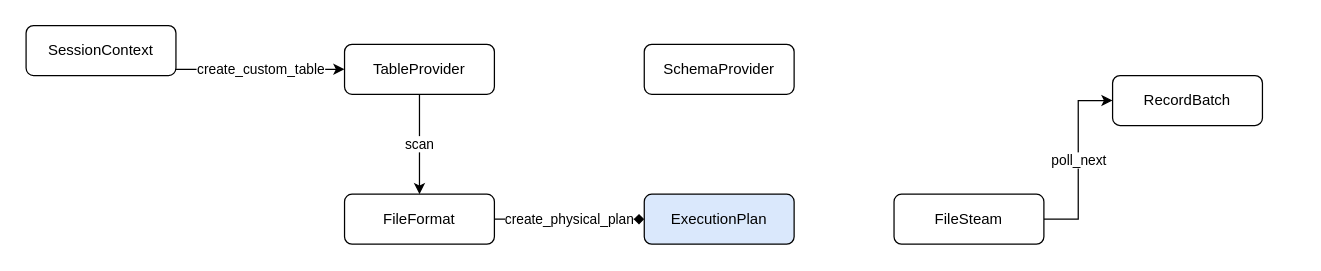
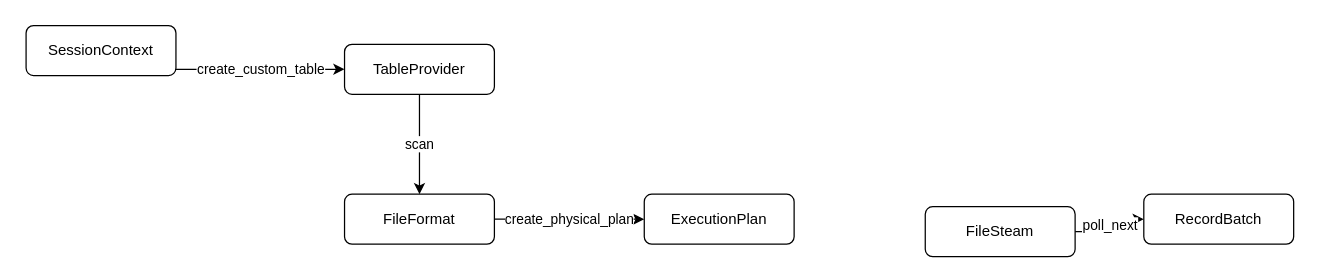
- <mxCell id="12" value="SchemaProvider" style="rounded=1;whiteSpace=wrap;html=1;fontSize=12;glass=0;strokeWidth=1;shadow=0;" vertex="1" parent="1"><mxGeometry x="515" y="35" width="120" height="40" as="geometry" /></mxCell>
- <mxCell id="7" value="RecordBatch" style="rounded=1;whiteSpace=wrap;html=1;fontSize=12;glass=0;strokeWidth=1;shadow=0;" vertex="1" parent="1"><mxGeometry x="890" y="60" width="120" height="40" as="geometry" /></mxCell>
+ <mxCell id="7" value="RecordBatch" style="rounded=1;whiteSpace=wrap;html=1;fontSize=12;glass=0;strokeWidth=1;shadow=0;" vertex="1" parent="1"><mxGeometry x="915" y="155" width="120" height="40" as="geometry" /></mxCell>
- <mxCell id="2" value="create_physical_plan" style="edgeStyle=orthogonalEdgeStyle;rounded=0;orthogonalLoop=1;jettySize=auto;html=1;entryX=0;entryY=0.5;entryDx=0;entryDy=0;endArrow=diamond;" edge="1" parent="1" source="3" target="4"><mxGeometry relative="1" as="geometry"><Array as="points"><mxPoint x="445" y="175" /><mxPoint x="445" y="175" /></Array></mxGeometry></mxCell>
+ <mxCell id="2" value="create_physical_plan" style="edgeStyle=orthogonalEdgeStyle;rounded=0;orthogonalLoop=1;jettySize=auto;html=1;entryX=0;entryY=0.5;entryDx=0;entryDy=0;" edge="1" parent="1" source="3" target="4"><mxGeometry relative="1" as="geometry"><Array as="points"><mxPoint x="445" y="175" /><mxPoint x="445" y="175" /></Array></mxGeometry></mxCell>
- <mxCell id="4" value="ExecutionPlan" style="rounded=1;whiteSpace=wrap;html=1;fontSize=12;glass=0;strokeWidth=1;shadow=0;fillColor=#dae8fc;" vertex="1" parent="1"><mxGeometry x="515" y="155" width="120" height="40" as="geometry" /></mxCell>
+ <mxCell id="4" value="ExecutionPlan" style="rounded=1;whiteSpace=wrap;html=1;fontSize=12;glass=0;strokeWidth=1;shadow=0;" vertex="1" parent="1"><mxGeometry x="515" y="155" width="120" height="40" as="geometry" /></mxCell>
- <mxCell id="6" value="FileSteam" style="rounded=1;whiteSpace=wrap;html=1;fontSize=12;glass=0;strokeWidth=1;shadow=0;" vertex="1" parent="1"><mxGeometry x="715" y="155" width="120" height="40" as="geometry" /></mxCell>
+ <mxCell id="6" value="FileSteam" style="rounded=1;whiteSpace=wrap;html=1;fontSize=12;glass=0;strokeWidth=1;shadow=0;" vertex="1" parent="1"><mxGeometry x="740" y="165" width="120" height="40" as="geometry" /></mxCell>
